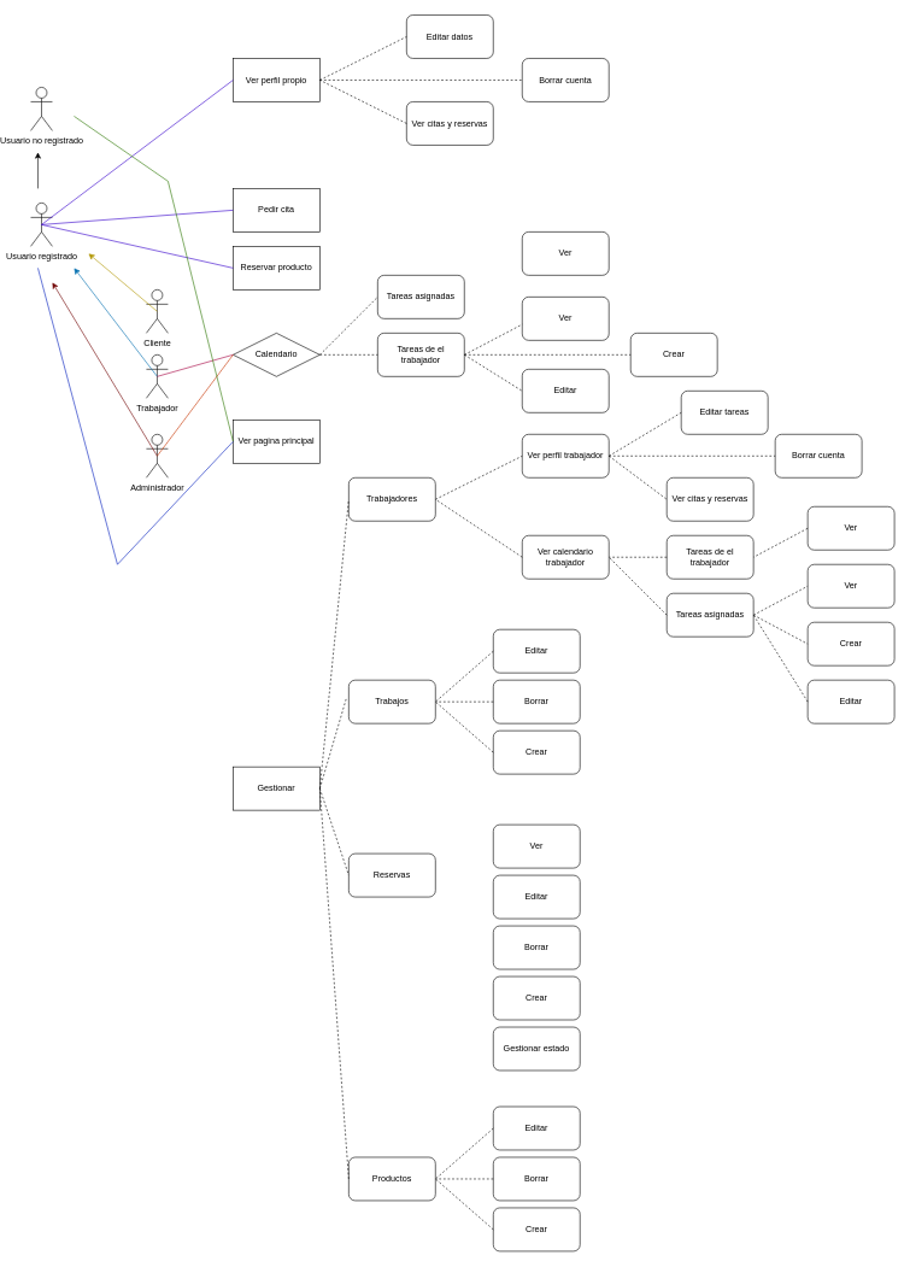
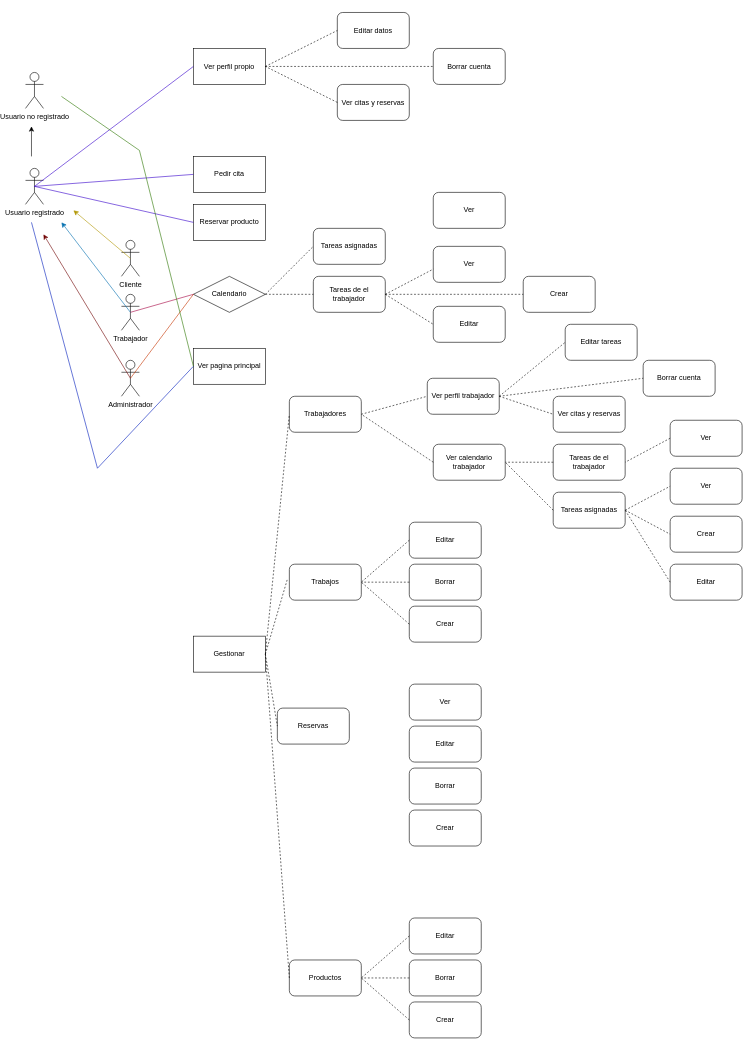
- <mxCell id="51" value="Ver perfil trabajador" style="rounded=1;whiteSpace=wrap;html=1;" vertex="1" parent="1"><mxGeometry x="700" y="600" width="120" height="60" as="geometry" /></mxCell>
+ <mxCell id="51" value="Ver perfil trabajador" style="rounded=1;whiteSpace=wrap;html=1;" vertex="1" parent="1"><mxGeometry x="690" y="630" width="120" height="60" as="geometry" /></mxCell>
- <mxCell id="47" value="Reservas" style="rounded=1;whiteSpace=wrap;html=1;" vertex="1" parent="1"><mxGeometry x="460" y="1180" width="120" height="60" as="geometry" /></mxCell>
+ <mxCell id="47" value="Reservas" style="rounded=1;whiteSpace=wrap;html=1;" vertex="1" parent="1"><mxGeometry x="440" y="1180" width="120" height="60" as="geometry" /></mxCell>
- <mxCell id="83" value="Gestionar estado" style="rounded=1;whiteSpace=wrap;html=1;" vertex="1" parent="1"><mxGeometry x="660" y="1420" width="120" height="60" as="geometry" /></mxCell>
